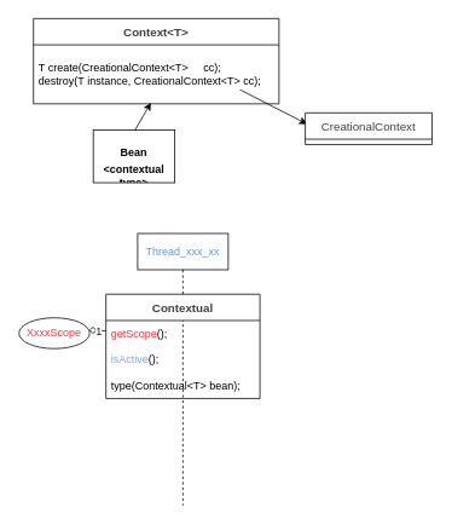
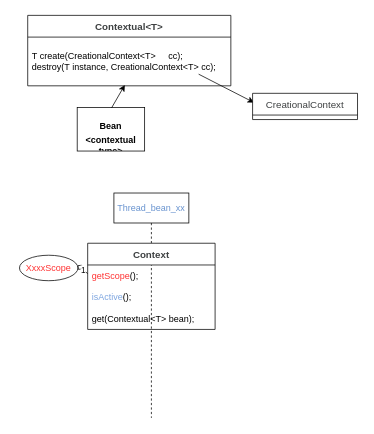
- <mxCell id="3" value="&lt;span data-darkreader-inline-bgcolor=&quot;&quot; data-darkreader-inline-color=&quot;&quot; style=&quot;color: rgb(62, 65, 66); font-family: &amp;quot;Microsoft YaHei&amp;quot;, 微软雅黑, Arial; font-size: 13px; background-color: rgba(227, 222, 214, 0.01); --darkreader-inline-color: #2f3232; --darkreader-inline-bgcolor: rgba(131, 127, 121, 0.01);&quot;&gt;Context&amp;lt;T&amp;gt;&lt;/span&gt;" style="swimlane;fontStyle=1;align=center;verticalAlign=middle;childLayout=stackLayout;horizontal=1;startSize=29;horizontalStack=0;resizeParent=1;resizeParentMax=0;resizeLast=0;collapsible=0;marginBottom=0;html=1;whiteSpace=wrap;" parent="1" vertex="1"><mxGeometry x="36" y="20" width="271" height="94" as="geometry" /></mxCell>
+ <mxCell id="3" value="&lt;span data-darkreader-inline-bgcolor=&quot;&quot; data-darkreader-inline-color=&quot;&quot; style=&quot;color: rgb(62, 65, 66); font-family: &amp;quot;Microsoft YaHei&amp;quot;, 微软雅黑, Arial; font-size: 13px; background-color: rgba(227, 222, 214, 0.01); --darkreader-inline-color: #2f3232; --darkreader-inline-bgcolor: rgba(131, 127, 121, 0.01);&quot;&gt;Contextual&amp;lt;T&amp;gt;&lt;/span&gt;" style="swimlane;fontStyle=1;align=center;verticalAlign=middle;childLayout=stackLayout;horizontal=1;startSize=29;horizontalStack=0;resizeParent=1;resizeParentMax=0;resizeLast=0;collapsible=0;marginBottom=0;html=1;whiteSpace=wrap;" parent="1" vertex="1"><mxGeometry x="36" y="20" width="271" height="94" as="geometry" /></mxCell>
- <mxCell id="2" value="&lt;span data-darkreader-inline-color=&quot;&quot; style=&quot;color: rgb(104, 147, 207); --darkreader-inline-color: #5884c2;&quot;&gt;Thread_xxx_xx&lt;/span&gt;" style="shape=umlLifeline;perimeter=lifelinePerimeter;whiteSpace=wrap;html=1;container=1;dropTarget=0;collapsible=0;recursiveResize=0;outlineConnect=0;portConstraint=eastwest;newEdgeStyle={&quot;curved&quot;:0,&quot;rounded&quot;:0};" vertex="1" parent="1"><mxGeometry x="151" y="257" width="100" height="300" as="geometry" /></mxCell>
+ <mxCell id="2" value="&lt;span data-darkreader-inline-color=&quot;&quot; style=&quot;color: rgb(104, 147, 207); --darkreader-inline-color: #5884c2;&quot;&gt;Thread_bean_xx&lt;/span&gt;" style="shape=umlLifeline;perimeter=lifelinePerimeter;whiteSpace=wrap;html=1;container=1;dropTarget=0;collapsible=0;recursiveResize=0;outlineConnect=0;portConstraint=eastwest;newEdgeStyle={&quot;curved&quot;:0,&quot;rounded&quot;:0};" vertex="1" parent="1"><mxGeometry x="151" y="257" width="100" height="300" as="geometry" /></mxCell>
- <mxCell id="12" value="&lt;span data-darkreader-inline-bgcolor=&quot;&quot; data-darkreader-inline-color=&quot;&quot; style=&quot;color: rgb(62, 65, 66); font-family: &amp;quot;Microsoft YaHei&amp;quot;, 微软雅黑, Arial; font-size: 13px; background-color: rgba(227, 222, 214, 0.01); --darkreader-inline-color: #494c4d; --darkreader-inline-bgcolor: rgba(202, 196, 187, 0.01);&quot;&gt;Contextual&lt;/span&gt;" style="swimlane;fontStyle=1;align=center;verticalAlign=middle;childLayout=stackLayout;horizontal=1;startSize=29;horizontalStack=0;resizeParent=1;resizeParentMax=0;resizeLast=0;collapsible=0;marginBottom=0;html=1;whiteSpace=wrap;" vertex="1" parent="1"><mxGeometry x="116" y="324" width="170" height="115" as="geometry" /></mxCell>
+ <mxCell id="12" value="&lt;span data-darkreader-inline-bgcolor=&quot;&quot; data-darkreader-inline-color=&quot;&quot; style=&quot;color: rgb(62, 65, 66); font-family: &amp;quot;Microsoft YaHei&amp;quot;, 微软雅黑, Arial; font-size: 13px; background-color: rgba(227, 222, 214, 0.01); --darkreader-inline-color: #494c4d; --darkreader-inline-bgcolor: rgba(202, 196, 187, 0.01);&quot;&gt;Context&lt;/span&gt;" style="swimlane;fontStyle=1;align=center;verticalAlign=middle;childLayout=stackLayout;horizontal=1;startSize=29;horizontalStack=0;resizeParent=1;resizeParentMax=0;resizeLast=0;collapsible=0;marginBottom=0;html=1;whiteSpace=wrap;" vertex="1" parent="1"><mxGeometry x="116" y="324" width="170" height="115" as="geometry" /></mxCell>
- <mxCell id="9" value="&lt;font style=&quot;--darkreader-inline-color: #c1514e;&quot; data-darkreader-inline-color=&quot;&quot; color=&quot;#ff3333&quot;&gt;XxxxScope&lt;/font&gt;" style="whiteSpace=wrap;html=1;align=center;shape=ellipse;perimeter=ellipsePerimeter;" vertex="1" parent="1"><mxGeometry x="20" y="350" width="78" height="34" as="geometry" /></mxCell>
+ <mxCell id="9" value="&lt;font style=&quot;--darkreader-inline-color: #c1514e;&quot; data-darkreader-inline-color=&quot;&quot; color=&quot;#ff3333&quot;&gt;XxxxScope&lt;/font&gt;" style="whiteSpace=wrap;html=1;align=center;shape=ellipse;perimeter=ellipsePerimeter;" vertex="1" parent="1"><mxGeometry x="25" y="340" width="78" height="34" as="geometry" /></mxCell>
- <mxCell id="13" value="&lt;div&gt;&lt;font style=&quot;&quot;&gt;&lt;font color=&quot;#ff3333&quot; style=&quot;--darkreader-inline-color: #c1514e;&quot; data-darkreader-inline-color=&quot;&quot;&gt;getScope&lt;/font&gt;();&lt;/font&gt;&lt;/div&gt;&lt;div&gt;&lt;font style=&quot;&quot;&gt;&lt;br&gt;&lt;/font&gt;&lt;/div&gt;&lt;div&gt;&lt;font style=&quot;&quot;&gt;&lt;font style=&quot;--darkreader-inline-color: #6893cf;&quot; data-darkreader-inline-color=&quot;&quot; color=&quot;#7ea6e0&quot;&gt;isActive&lt;/font&gt;();&lt;br&gt;&lt;/font&gt;&lt;/div&gt;&lt;div&gt;&lt;font style=&quot;&quot;&gt;&lt;br&gt;&lt;/font&gt;&lt;/div&gt;&lt;div&gt;&lt;div&gt;type(&lt;font color=&quot;#000000&quot; style=&quot;--darkreader-inline-color: #191a1b;&quot; data-darkreader-inline-color=&quot;&quot;&gt;&lt;font style=&quot;&quot;&gt;Contextual&lt;/font&gt;&amp;lt;T&amp;gt;&lt;/font&gt; bean);&lt;/div&gt;&lt;/div&gt;" style="text;html=1;strokeColor=none;fillColor=none;align=left;verticalAlign=middle;spacingLeft=4;spacingRight=4;overflow=hidden;rotatable=0;points=[[0,0.5],[1,0.5]];portConstraint=eastwest;whiteSpace=wrap;" vertex="1" parent="12"><mxGeometry y="29" width="170" height="86" as="geometry" /></mxCell>
+ <mxCell id="13" value="&lt;div&gt;&lt;font style=&quot;&quot;&gt;&lt;font color=&quot;#ff3333&quot; style=&quot;--darkreader-inline-color: #c1514e;&quot; data-darkreader-inline-color=&quot;&quot;&gt;getScope&lt;/font&gt;();&lt;/font&gt;&lt;/div&gt;&lt;div&gt;&lt;font style=&quot;&quot;&gt;&lt;br&gt;&lt;/font&gt;&lt;/div&gt;&lt;div&gt;&lt;font style=&quot;&quot;&gt;&lt;font style=&quot;--darkreader-inline-color: #6893cf;&quot; data-darkreader-inline-color=&quot;&quot; color=&quot;#7ea6e0&quot;&gt;isActive&lt;/font&gt;();&lt;br&gt;&lt;/font&gt;&lt;/div&gt;&lt;div&gt;&lt;font style=&quot;&quot;&gt;&lt;br&gt;&lt;/font&gt;&lt;/div&gt;&lt;div&gt;&lt;div&gt;get(&lt;font color=&quot;#000000&quot; style=&quot;--darkreader-inline-color: #191a1b;&quot; data-darkreader-inline-color=&quot;&quot;&gt;&lt;font style=&quot;&quot;&gt;Contextual&lt;/font&gt;&amp;lt;T&amp;gt;&lt;/font&gt; bean);&lt;/div&gt;&lt;/div&gt;" style="text;html=1;strokeColor=none;fillColor=none;align=left;verticalAlign=middle;spacingLeft=4;spacingRight=4;overflow=hidden;rotatable=0;points=[[0,0.5],[1,0.5]];portConstraint=eastwest;whiteSpace=wrap;" vertex="1" parent="12"><mxGeometry y="29" width="170" height="86" as="geometry" /></mxCell>
